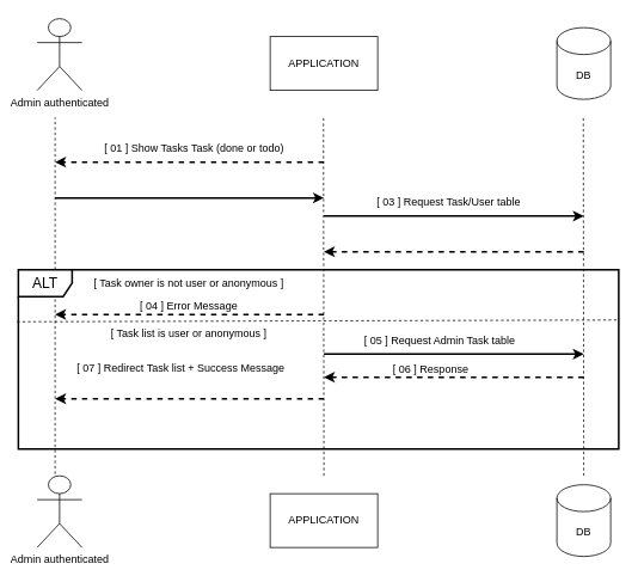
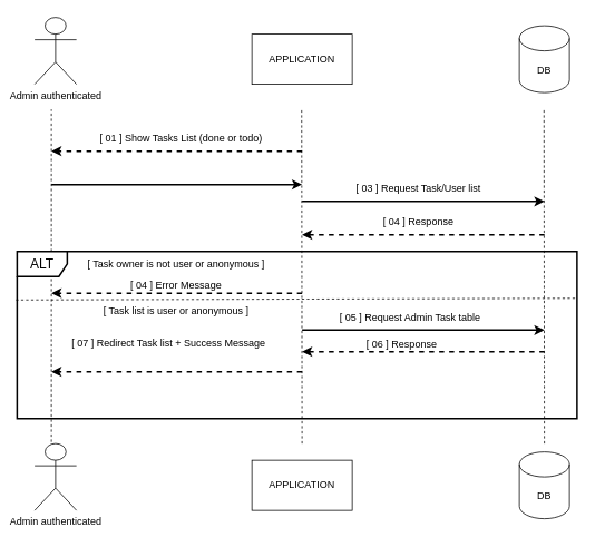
- <mxCell id="12" value="[ 01 ] Show Tasks Task (done or todo)" style="text;html=1;align=center;verticalAlign=middle;resizable=0;points=[];autosize=1;strokeColor=none;fillColor=none;" parent="1" vertex="1"><mxGeometry x="106" y="150" width="220" height="30" as="geometry" /></mxCell>
+ <mxCell id="12" value="[ 01 ] Show Tasks List (done or todo)" style="text;html=1;align=center;verticalAlign=middle;resizable=0;points=[];autosize=1;strokeColor=none;fillColor=none;" parent="1" vertex="1"><mxGeometry x="106" y="150" width="220" height="30" as="geometry" /></mxCell>
- <mxCell id="28" value="[ 03 ] Request Task/User table" style="text;html=1;align=center;verticalAlign=middle;resizable=0;points=[];autosize=1;strokeColor=none;fillColor=none;" parent="1" vertex="1"><mxGeometry x="410" y="210" width="180" height="30" as="geometry" /></mxCell>
+ <mxCell id="28" value="[ 03 ] Request Task/User list" style="text;html=1;align=center;verticalAlign=middle;resizable=0;points=[];autosize=1;strokeColor=none;fillColor=none;" parent="1" vertex="1"><mxGeometry x="410" y="210" width="180" height="30" as="geometry" /></mxCell>
+ <mxCell id="29" value="[ 04 ] Response" style="text;html=1;align=center;verticalAlign=middle;resizable=0;points=[];autosize=1;strokeColor=none;fillColor=none;" parent="1" vertex="1"><mxGeometry x="445" y="249.997" width="110" height="30" as="geometry" /></mxCell>
